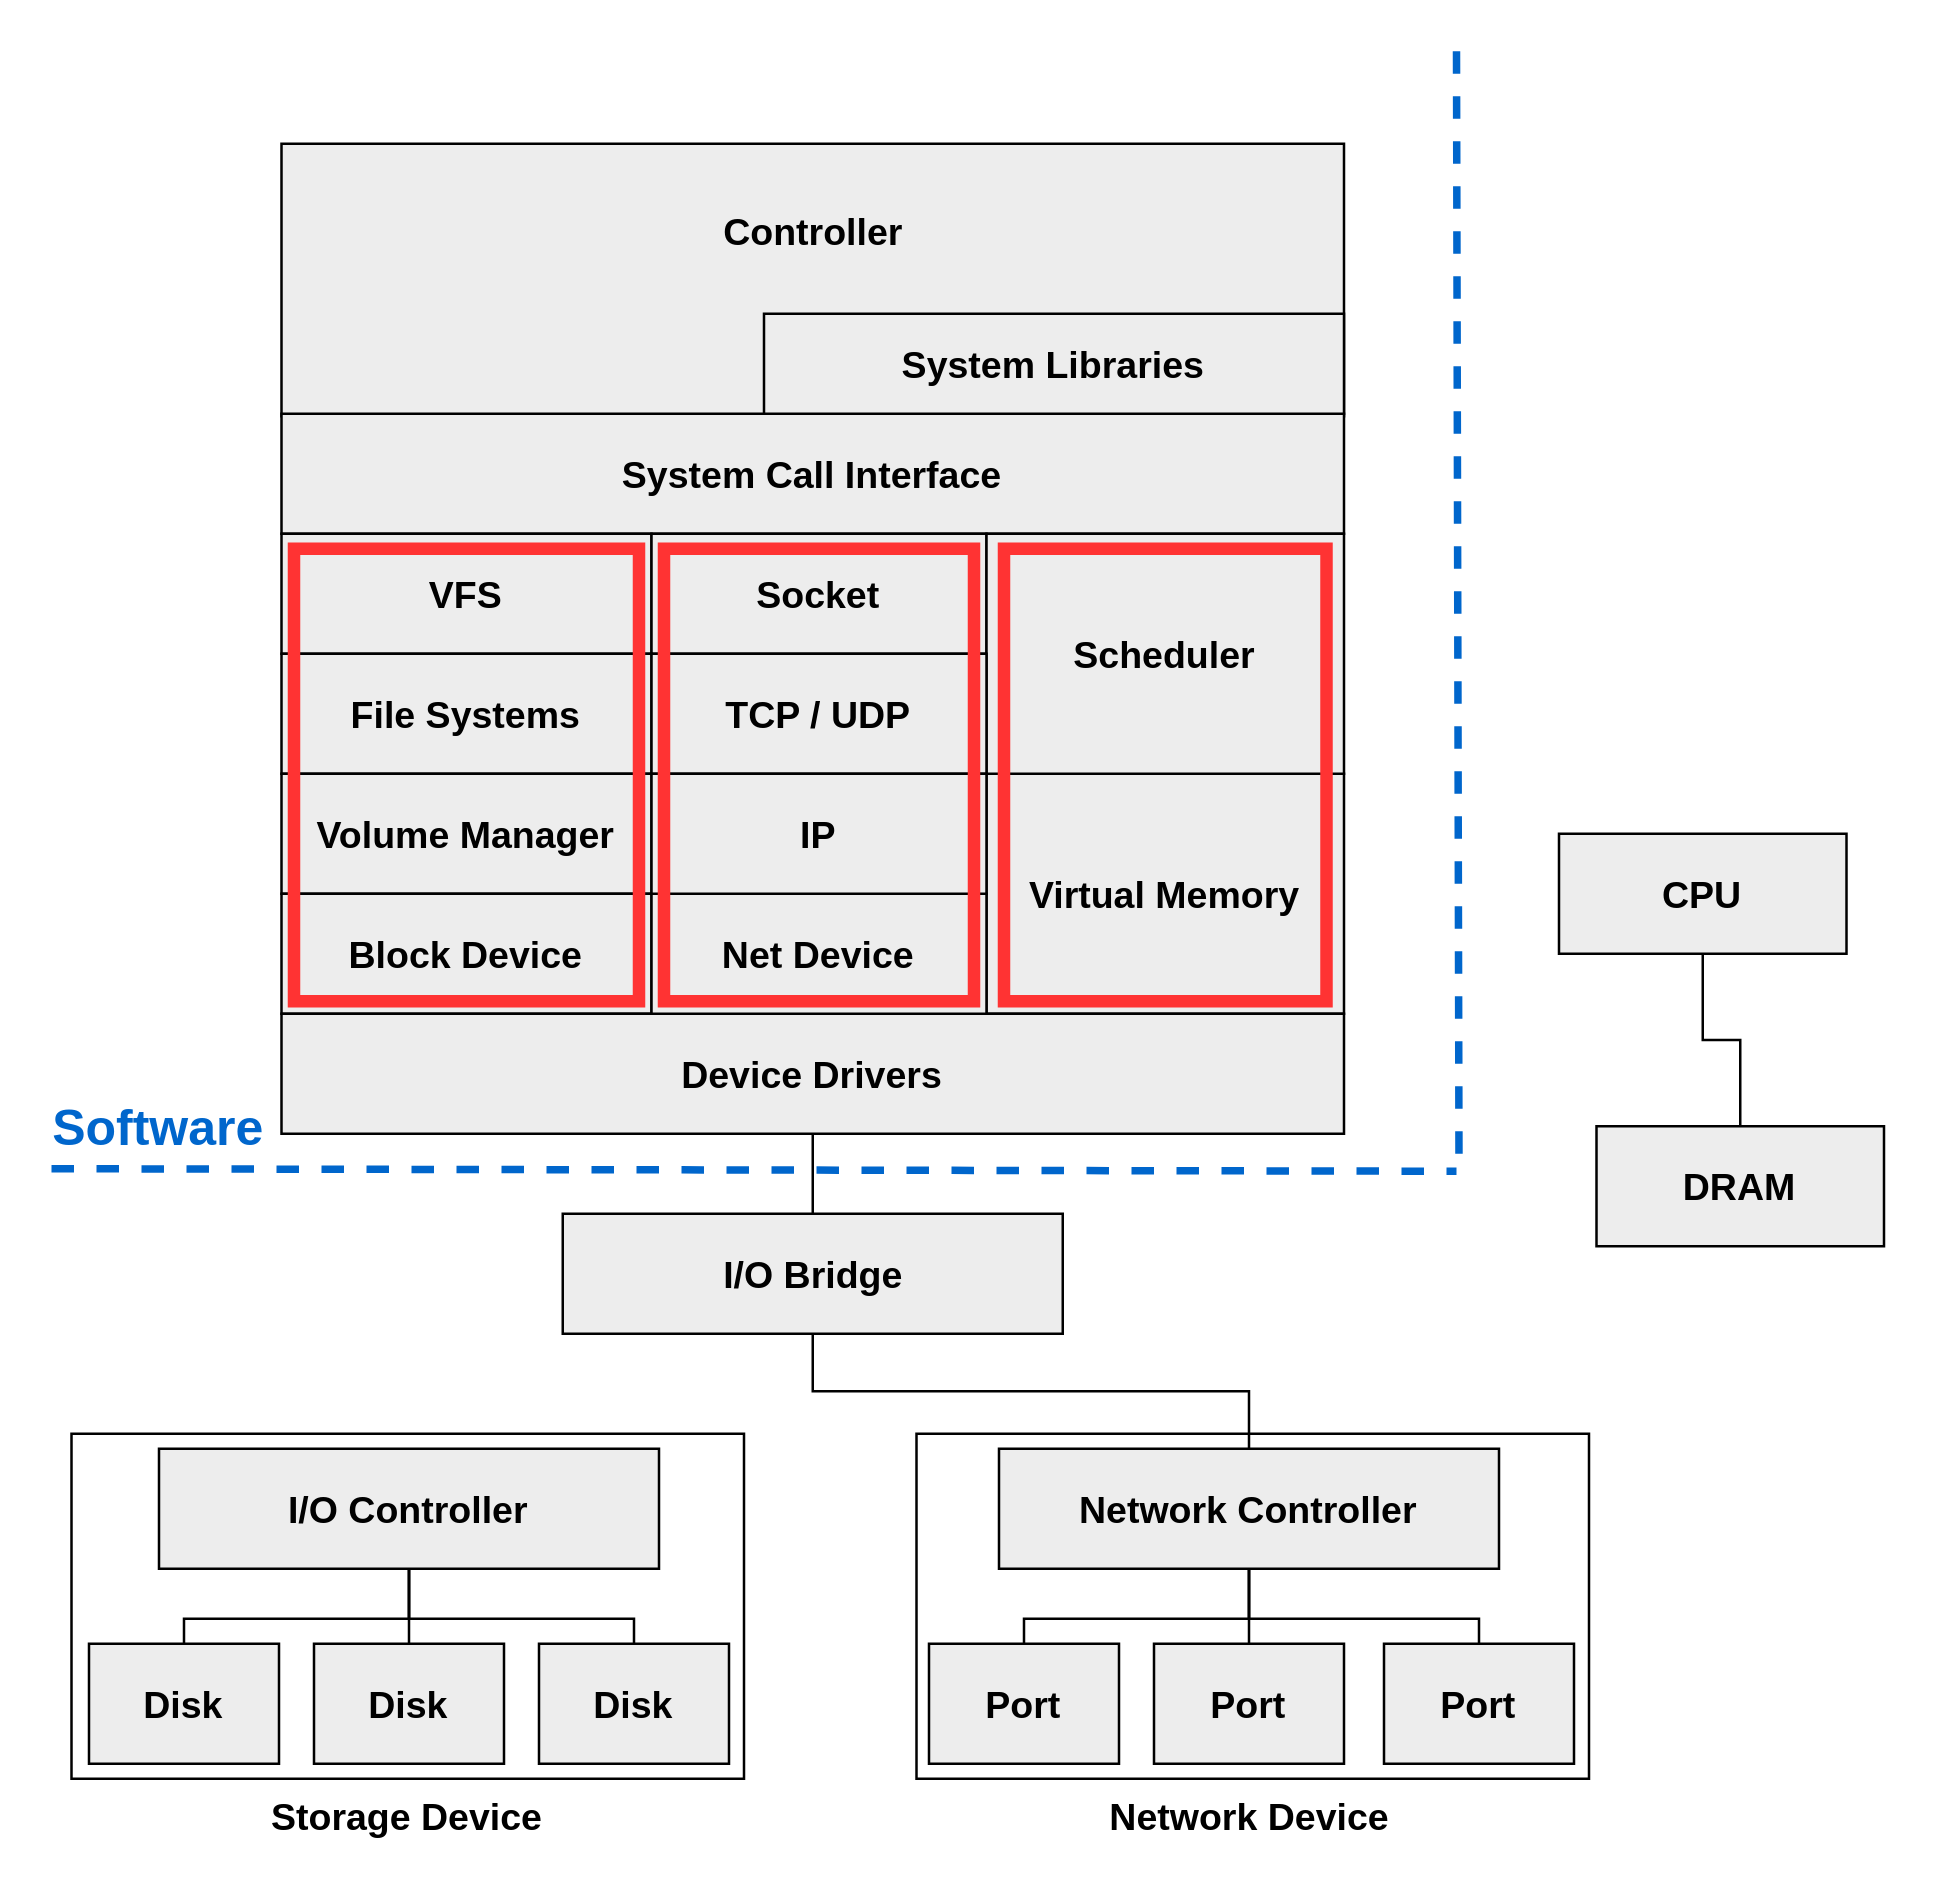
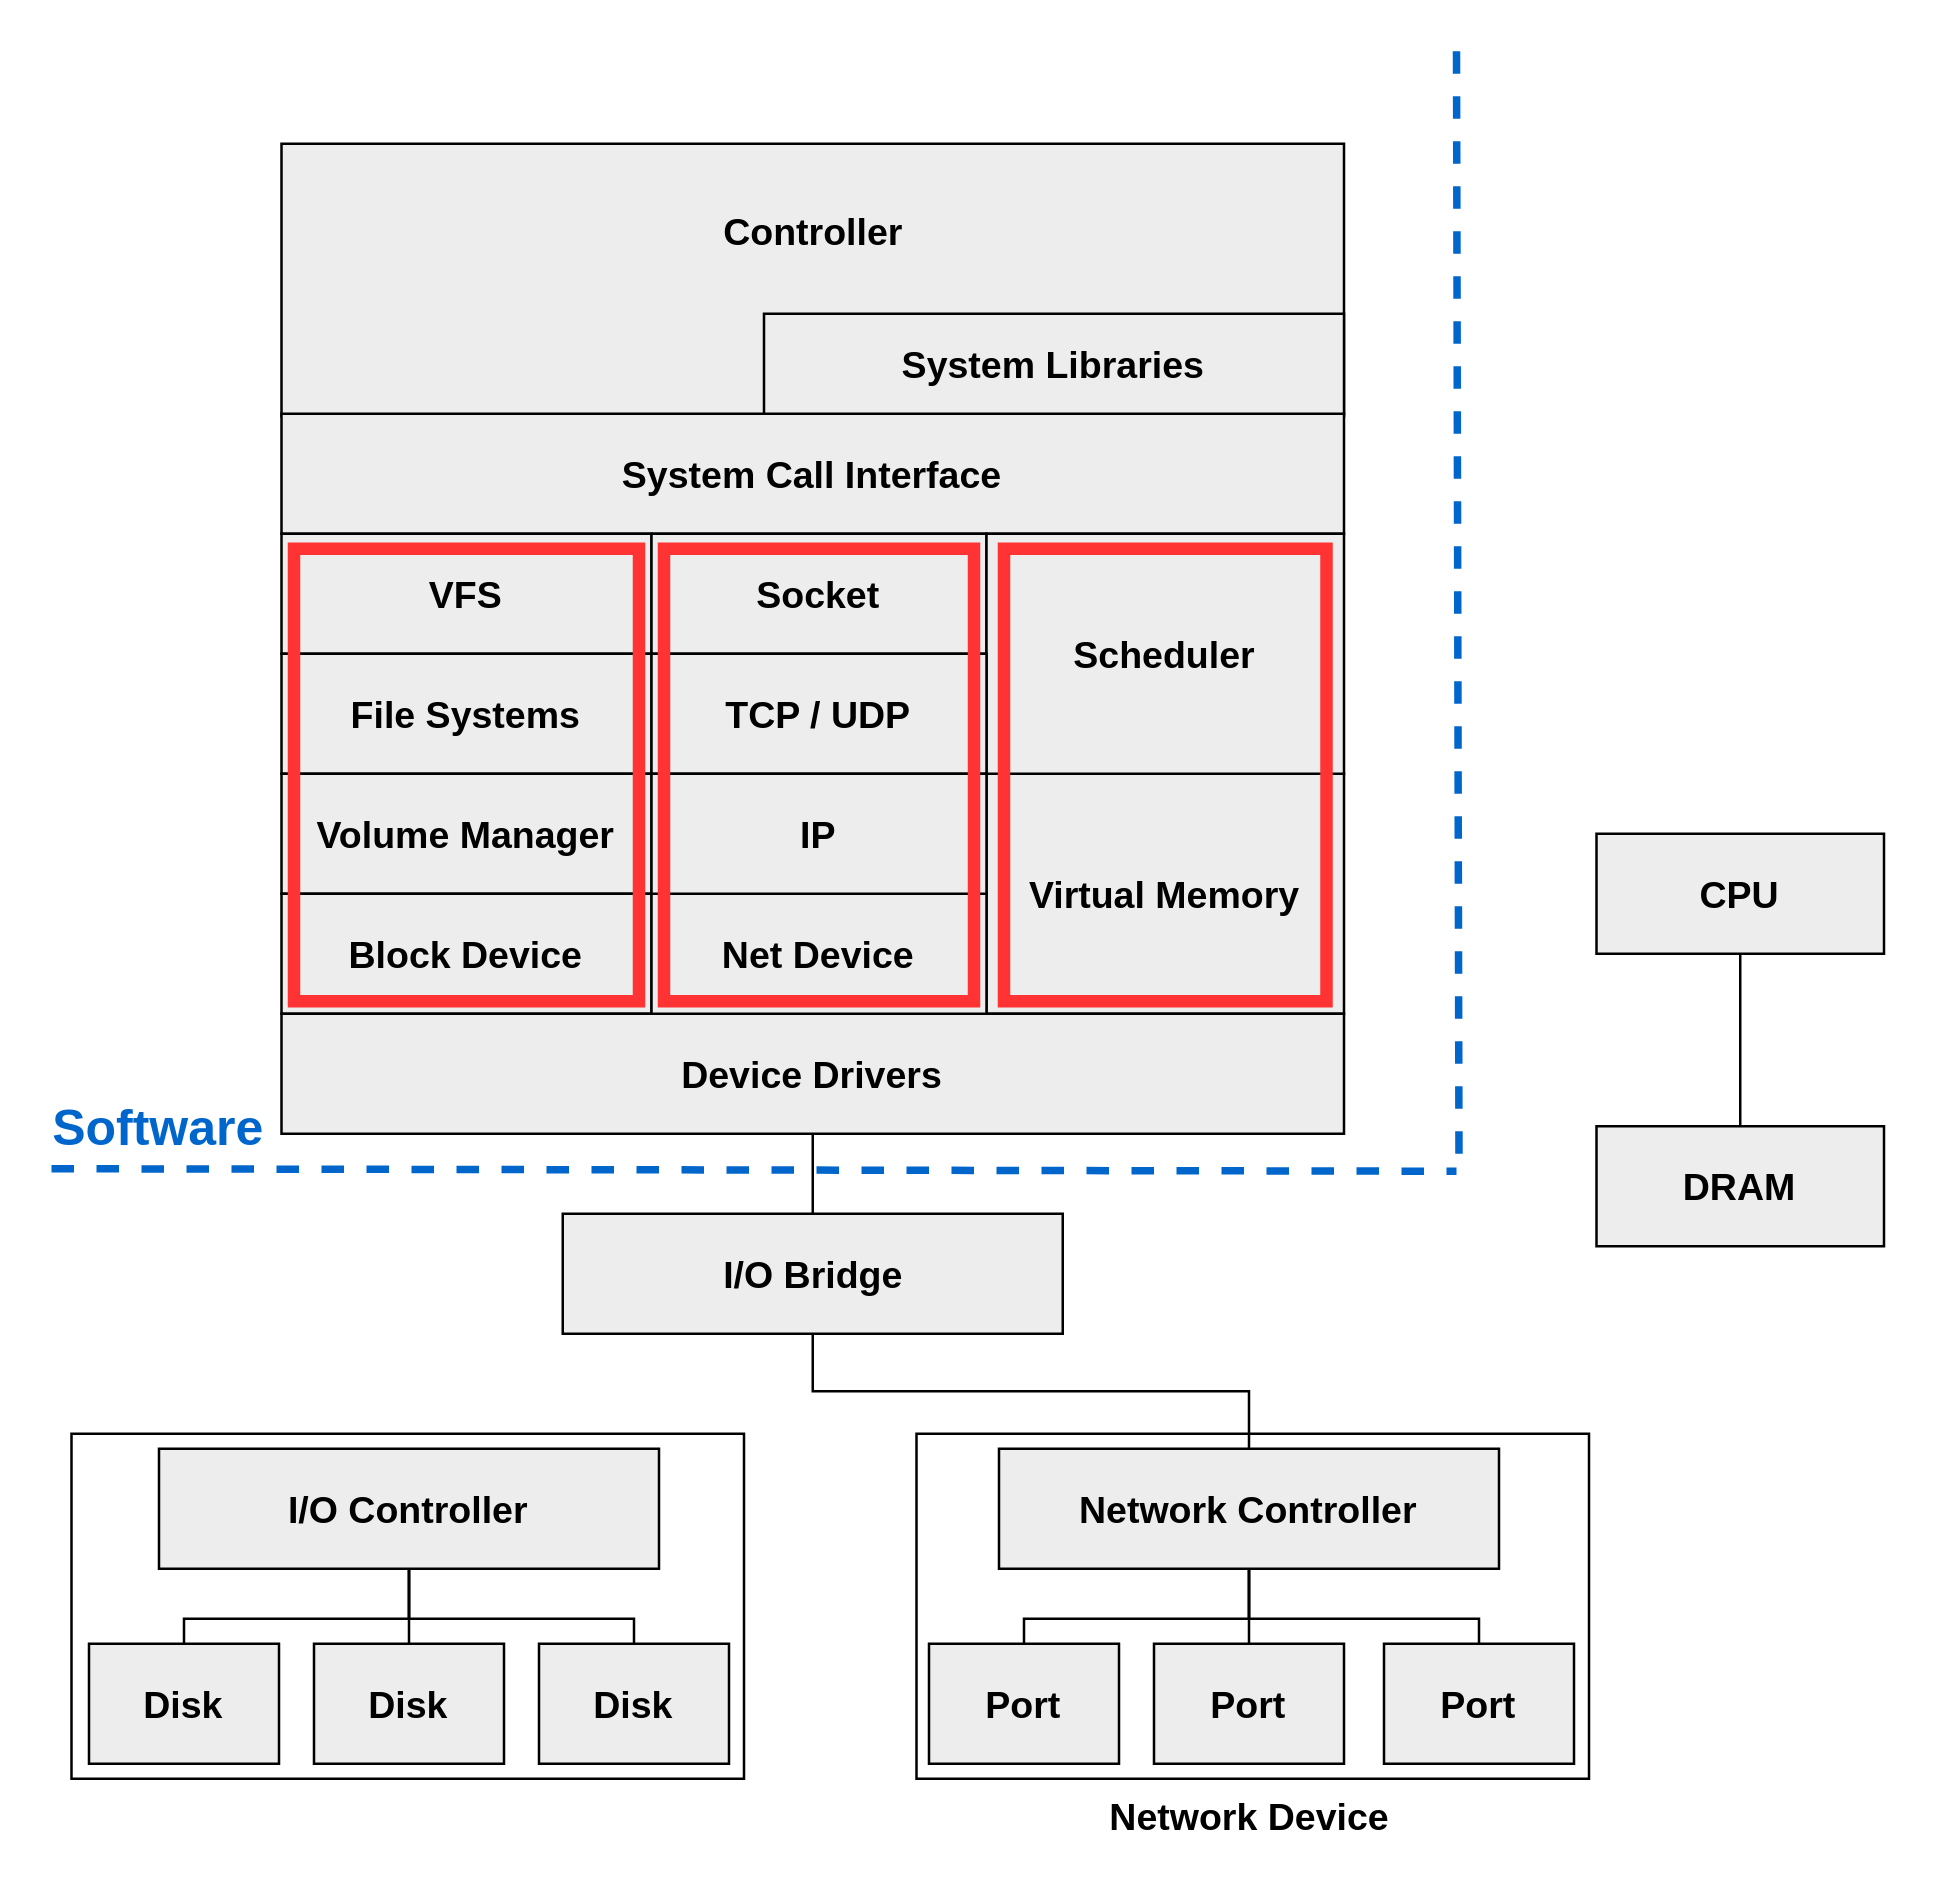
- <mxCell id="36" value="&lt;b&gt;&lt;font style=&quot;font-size: 15px;&quot;&gt;CPU&lt;/font&gt;&lt;/b&gt;" style="rounded=0;whiteSpace=wrap;html=1;fillColor=#EDEDED;" vertex="1" parent="1"><mxGeometry x="623" y="333" width="115" height="48" as="geometry" /></mxCell>
+ <mxCell id="36" value="&lt;b&gt;&lt;font style=&quot;font-size: 15px;&quot;&gt;CPU&lt;/font&gt;&lt;/b&gt;" style="rounded=0;whiteSpace=wrap;html=1;fillColor=#EDEDED;" vertex="1" parent="1"><mxGeometry x="638" y="333" width="115" height="48" as="geometry" /></mxCell>
- <mxCell id="39" value="&lt;font style=&quot;font-size: 15px&quot;&gt;&lt;b&gt;Storage Device&lt;/b&gt;&lt;/font&gt;" style="text;html=1;strokeColor=none;fillColor=none;align=center;verticalAlign=middle;whiteSpace=wrap;rounded=0;" vertex="1" parent="1"><mxGeometry x="99" y="716" width="127" height="20" as="geometry" /></mxCell>
